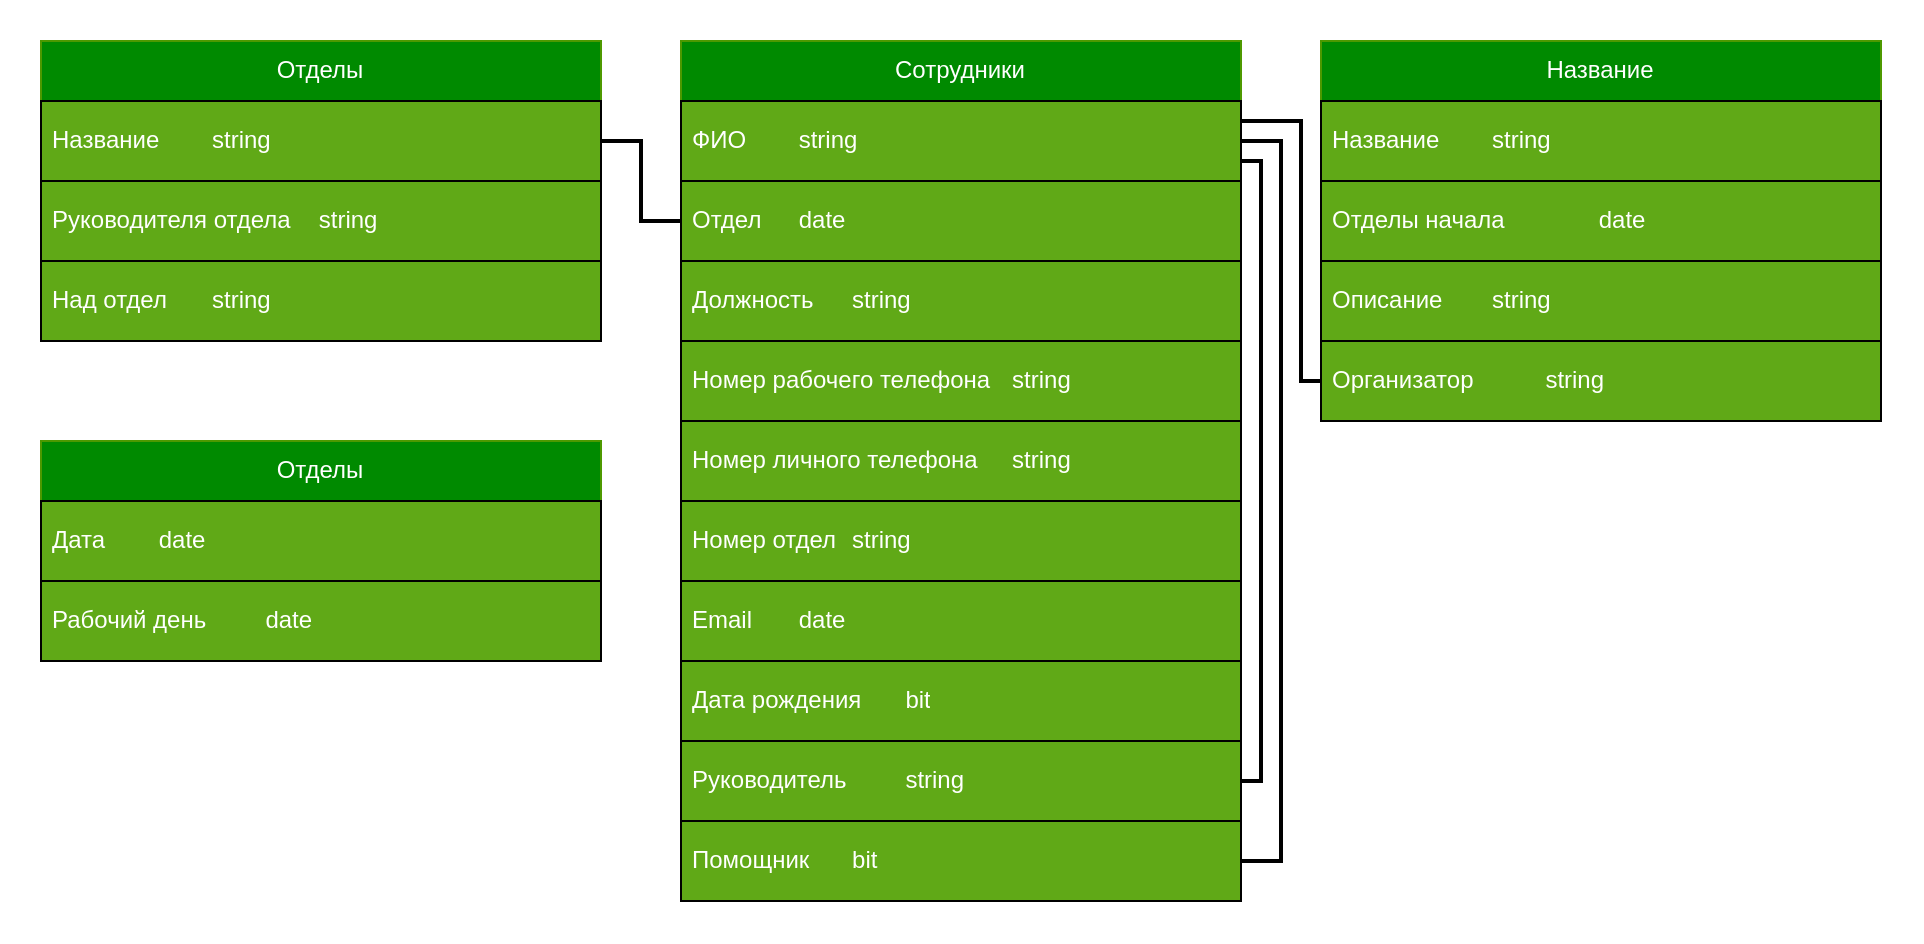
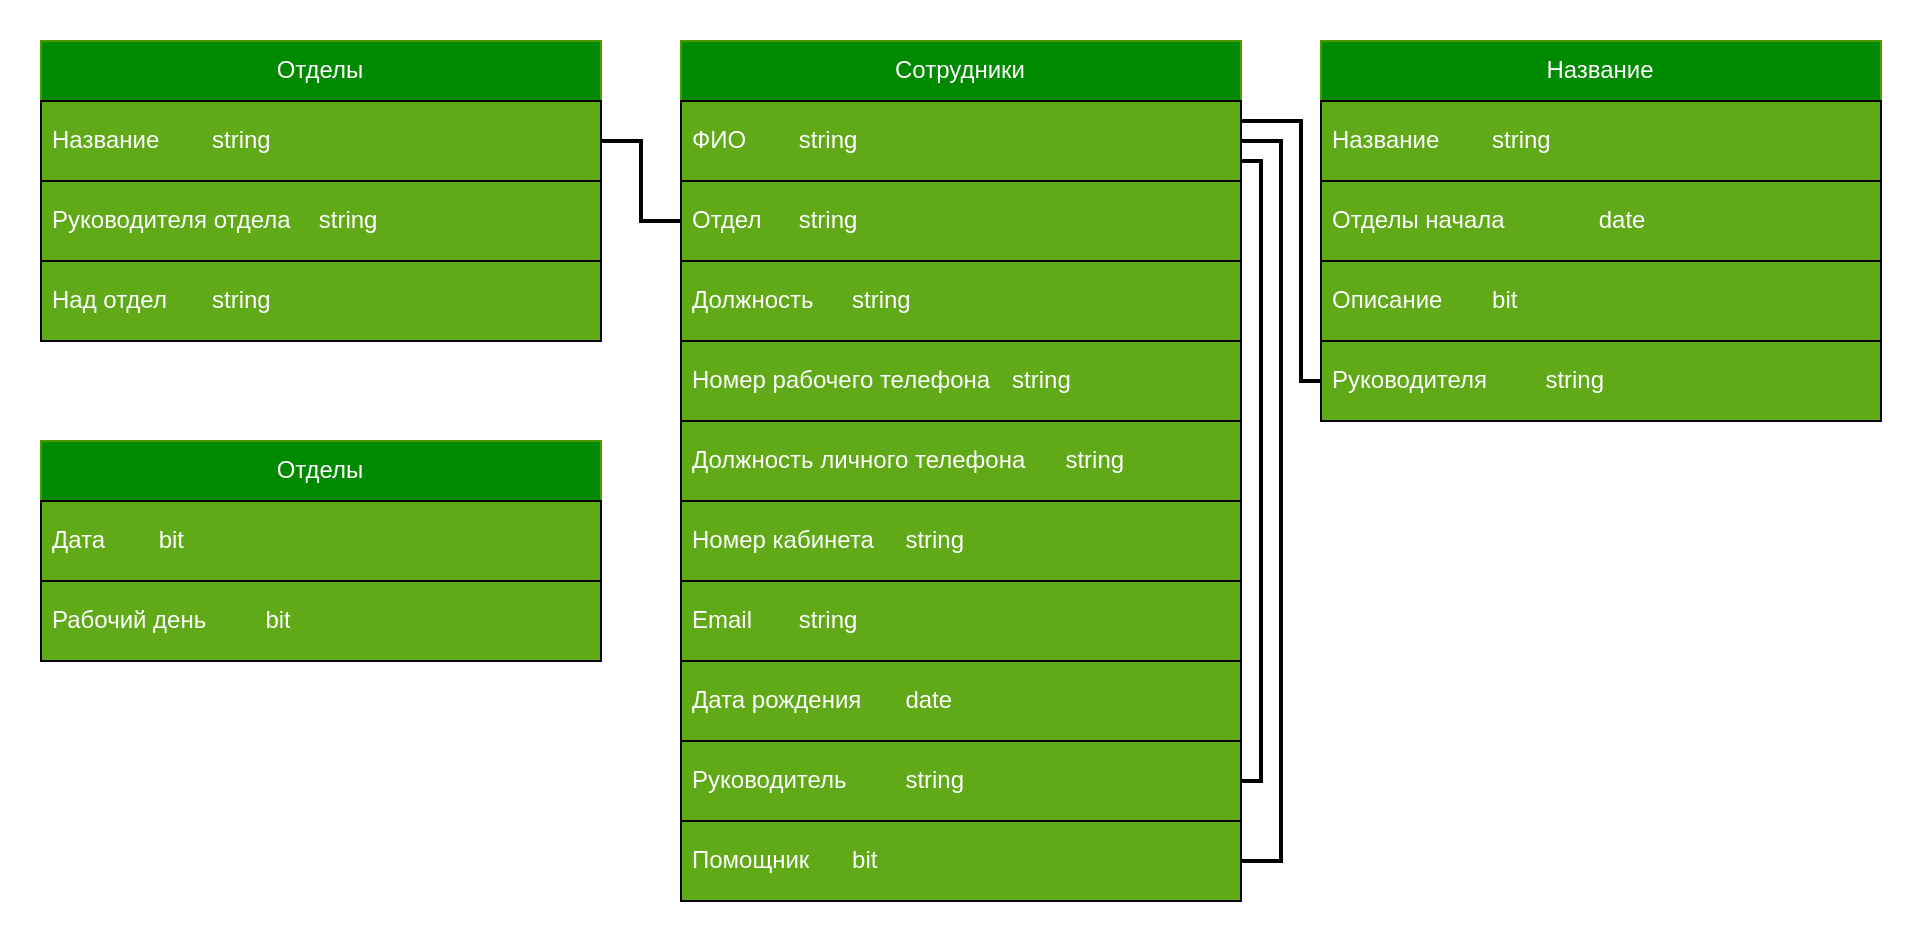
- <mxCell id="13" value="Отдел&lt;span style=&quot;white-space: pre;&quot;&gt;&#09;&lt;/span&gt;date" style="text;strokeColor=#000000;fillColor=#60a917;align=left;verticalAlign=middle;spacingLeft=4;spacingRight=4;overflow=hidden;points=[[0,0.5],[1,0.5]];portConstraint=eastwest;rotatable=0;whiteSpace=wrap;html=1;fontColor=#ffffff;" parent="11" vertex="1"><mxGeometry y="70" width="280" height="40" as="geometry" /></mxCell>
+ <mxCell id="13" value="Отдел&lt;span style=&quot;white-space: pre;&quot;&gt;&#09;&lt;/span&gt;string" style="text;strokeColor=#000000;fillColor=#60a917;align=left;verticalAlign=middle;spacingLeft=4;spacingRight=4;overflow=hidden;points=[[0,0.5],[1,0.5]];portConstraint=eastwest;rotatable=0;whiteSpace=wrap;html=1;fontColor=#ffffff;" parent="11" vertex="1"><mxGeometry y="70" width="280" height="40" as="geometry" /></mxCell>
- <mxCell id="9" value="Описание&lt;span style=&quot;white-space: pre;&quot;&gt;&#09;&lt;/span&gt;string" style="text;strokeColor=#000000;fillColor=#60a917;align=left;verticalAlign=middle;spacingLeft=4;spacingRight=4;overflow=hidden;points=[[0,0.5],[1,0.5]];portConstraint=eastwest;rotatable=0;whiteSpace=wrap;html=1;fontColor=#ffffff;" parent="6" vertex="1"><mxGeometry y="110" width="280" height="40" as="geometry" /></mxCell>
+ <mxCell id="9" value="Описание&lt;span style=&quot;white-space: pre;&quot;&gt;&#09;&lt;/span&gt;bit" style="text;strokeColor=#000000;fillColor=#60a917;align=left;verticalAlign=middle;spacingLeft=4;spacingRight=4;overflow=hidden;points=[[0,0.5],[1,0.5]];portConstraint=eastwest;rotatable=0;whiteSpace=wrap;html=1;fontColor=#ffffff;" parent="6" vertex="1"><mxGeometry y="110" width="280" height="40" as="geometry" /></mxCell>
- <mxCell id="10" value="Организатор&lt;span style=&quot;white-space: pre;&quot;&gt;&#09;&lt;/span&gt;&lt;span style=&quot;white-space: pre;&quot;&gt;&#09;&lt;/span&gt;string" style="text;strokeColor=#000000;fillColor=#60a917;align=left;verticalAlign=middle;spacingLeft=4;spacingRight=4;overflow=hidden;points=[[0,0.5],[1,0.5]];portConstraint=eastwest;rotatable=0;whiteSpace=wrap;html=1;fontColor=#ffffff;" parent="6" vertex="1"><mxGeometry y="150" width="280" height="40" as="geometry" /></mxCell>
+ <mxCell id="10" value="Руководителя&lt;span style=&quot;white-space: pre;&quot;&gt;&#09;&lt;/span&gt;&lt;span style=&quot;white-space: pre;&quot;&gt;&#09;&lt;/span&gt;string" style="text;strokeColor=#000000;fillColor=#60a917;align=left;verticalAlign=middle;spacingLeft=4;spacingRight=4;overflow=hidden;points=[[0,0.5],[1,0.5]];portConstraint=eastwest;rotatable=0;whiteSpace=wrap;html=1;fontColor=#ffffff;" parent="6" vertex="1"><mxGeometry y="150" width="280" height="40" as="geometry" /></mxCell>
- <mxCell id="16" value="Номер личного телефона&lt;span style=&quot;white-space: pre;&quot;&gt;&#09;&lt;/span&gt;string" style="text;strokeColor=#000000;fillColor=#60a917;align=left;verticalAlign=middle;spacingLeft=4;spacingRight=4;overflow=hidden;points=[[0,0.5],[1,0.5]];portConstraint=eastwest;rotatable=0;whiteSpace=wrap;html=1;fontColor=#ffffff;" parent="11" vertex="1"><mxGeometry y="190" width="280" height="40" as="geometry" /></mxCell>
+ <mxCell id="16" value="Должность личного телефона&lt;span style=&quot;white-space: pre;&quot;&gt;&#09;&lt;/span&gt;string" style="text;strokeColor=#000000;fillColor=#60a917;align=left;verticalAlign=middle;spacingLeft=4;spacingRight=4;overflow=hidden;points=[[0,0.5],[1,0.5]];portConstraint=eastwest;rotatable=0;whiteSpace=wrap;html=1;fontColor=#ffffff;" parent="11" vertex="1"><mxGeometry y="190" width="280" height="40" as="geometry" /></mxCell>
- <mxCell id="27" value="Дата&lt;span style=&quot;white-space: pre;&quot;&gt;&#09;&lt;/span&gt;date" style="text;strokeColor=#000000;fillColor=#60a917;align=left;verticalAlign=middle;spacingLeft=4;spacingRight=4;overflow=hidden;points=[[0,0.5],[1,0.5]];portConstraint=eastwest;rotatable=0;whiteSpace=wrap;html=1;fontColor=#ffffff;" vertex="1" parent="26"><mxGeometry y="30" width="280" height="40" as="geometry" /></mxCell>
+ <mxCell id="27" value="Дата&lt;span style=&quot;white-space: pre;&quot;&gt;&#09;&lt;/span&gt;bit" style="text;strokeColor=#000000;fillColor=#60a917;align=left;verticalAlign=middle;spacingLeft=4;spacingRight=4;overflow=hidden;points=[[0,0.5],[1,0.5]];portConstraint=eastwest;rotatable=0;whiteSpace=wrap;html=1;fontColor=#ffffff;" vertex="1" parent="26"><mxGeometry y="30" width="280" height="40" as="geometry" /></mxCell>
- <mxCell id="17" value="Номер отдел&lt;span style=&quot;white-space: pre;&quot;&gt;&#09;&lt;/span&gt;string" style="text;strokeColor=#000000;fillColor=#60a917;align=left;verticalAlign=middle;spacingLeft=4;spacingRight=4;overflow=hidden;points=[[0,0.5],[1,0.5]];portConstraint=eastwest;rotatable=0;whiteSpace=wrap;html=1;fontColor=#ffffff;" parent="11" vertex="1"><mxGeometry y="230" width="280" height="40" as="geometry" /></mxCell>
+ <mxCell id="17" value="Номер кабинета&lt;span style=&quot;white-space: pre;&quot;&gt;&#09;&lt;/span&gt;string" style="text;strokeColor=#000000;fillColor=#60a917;align=left;verticalAlign=middle;spacingLeft=4;spacingRight=4;overflow=hidden;points=[[0,0.5],[1,0.5]];portConstraint=eastwest;rotatable=0;whiteSpace=wrap;html=1;fontColor=#ffffff;" parent="11" vertex="1"><mxGeometry y="230" width="280" height="40" as="geometry" /></mxCell>
- <mxCell id="28" value="Рабочий день&lt;span style=&quot;white-space: pre;&quot;&gt;&#09;&lt;span style=&quot;white-space: pre;&quot;&gt;&#09;&lt;/span&gt;&lt;/span&gt;date" style="text;strokeColor=#000000;fillColor=#60a917;align=left;verticalAlign=middle;spacingLeft=4;spacingRight=4;overflow=hidden;points=[[0,0.5],[1,0.5]];portConstraint=eastwest;rotatable=0;whiteSpace=wrap;html=1;fontColor=#ffffff;" vertex="1" parent="26"><mxGeometry y="70" width="280" height="40" as="geometry" /></mxCell>
+ <mxCell id="28" value="Рабочий день&lt;span style=&quot;white-space: pre;&quot;&gt;&#09;&lt;span style=&quot;white-space: pre;&quot;&gt;&#09;&lt;/span&gt;&lt;/span&gt;bit" style="text;strokeColor=#000000;fillColor=#60a917;align=left;verticalAlign=middle;spacingLeft=4;spacingRight=4;overflow=hidden;points=[[0,0.5],[1,0.5]];portConstraint=eastwest;rotatable=0;whiteSpace=wrap;html=1;fontColor=#ffffff;" vertex="1" parent="26"><mxGeometry y="70" width="280" height="40" as="geometry" /></mxCell>
- <mxCell id="18" value="Email&lt;span style=&quot;white-space: pre;&quot;&gt;&#09;&lt;/span&gt;date" style="text;strokeColor=#000000;fillColor=#60a917;align=left;verticalAlign=middle;spacingLeft=4;spacingRight=4;overflow=hidden;points=[[0,0.5],[1,0.5]];portConstraint=eastwest;rotatable=0;whiteSpace=wrap;html=1;fontColor=#ffffff;" parent="11" vertex="1"><mxGeometry y="270" width="280" height="40" as="geometry" /></mxCell>
+ <mxCell id="18" value="Email&lt;span style=&quot;white-space: pre;&quot;&gt;&#09;&lt;/span&gt;string" style="text;strokeColor=#000000;fillColor=#60a917;align=left;verticalAlign=middle;spacingLeft=4;spacingRight=4;overflow=hidden;points=[[0,0.5],[1,0.5]];portConstraint=eastwest;rotatable=0;whiteSpace=wrap;html=1;fontColor=#ffffff;" parent="11" vertex="1"><mxGeometry y="270" width="280" height="40" as="geometry" /></mxCell>
- <mxCell id="19" value="Дата рождения&lt;span style=&quot;white-space: pre;&quot;&gt;&#09;&lt;/span&gt;bit" style="text;strokeColor=#000000;fillColor=#60a917;align=left;verticalAlign=middle;spacingLeft=4;spacingRight=4;overflow=hidden;points=[[0,0.5],[1,0.5]];portConstraint=eastwest;rotatable=0;whiteSpace=wrap;html=1;fontColor=#ffffff;" parent="11" vertex="1"><mxGeometry y="310" width="280" height="40" as="geometry" /></mxCell>
+ <mxCell id="19" value="Дата рождения&lt;span style=&quot;white-space: pre;&quot;&gt;&#09;&lt;/span&gt;date" style="text;strokeColor=#000000;fillColor=#60a917;align=left;verticalAlign=middle;spacingLeft=4;spacingRight=4;overflow=hidden;points=[[0,0.5],[1,0.5]];portConstraint=eastwest;rotatable=0;whiteSpace=wrap;html=1;fontColor=#ffffff;" parent="11" vertex="1"><mxGeometry y="310" width="280" height="40" as="geometry" /></mxCell>
